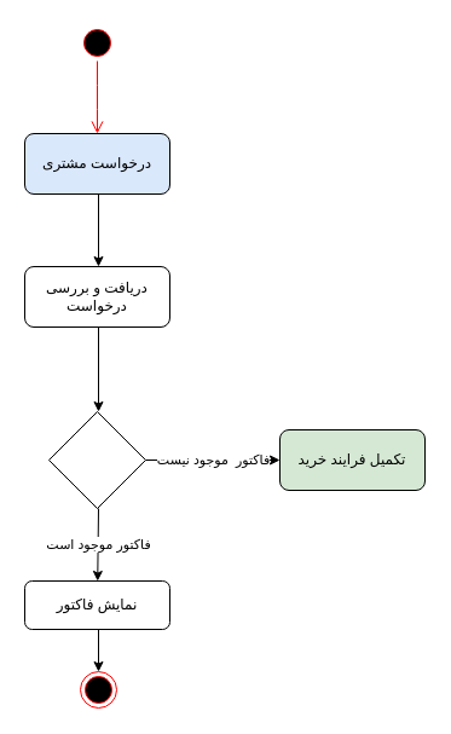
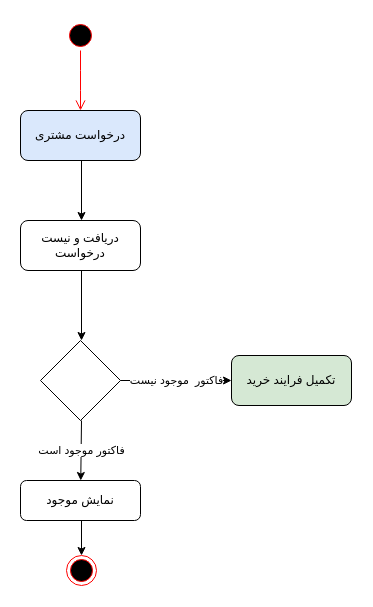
- <mxCell id="6" value="دریافت و بررسی درخواست" style="rounded=1;whiteSpace=wrap;html=1;" vertex="1" parent="1"><mxGeometry x="20" y="220" width="120" height="50" as="geometry" /></mxCell>
+ <mxCell id="6" value="دریافت و نیست درخواست" style="rounded=1;whiteSpace=wrap;html=1;" vertex="1" parent="1"><mxGeometry x="20" y="220" width="120" height="50" as="geometry" /></mxCell>
- <mxCell id="12" value="نمایش فاکتور" style="rounded=1;whiteSpace=wrap;html=1;" vertex="1" parent="1"><mxGeometry x="20" y="480" width="120" height="40" as="geometry" /></mxCell>
+ <mxCell id="12" value="نمایش موجود" style="rounded=1;whiteSpace=wrap;html=1;" vertex="1" parent="1"><mxGeometry x="20" y="480" width="120" height="40" as="geometry" /></mxCell>
